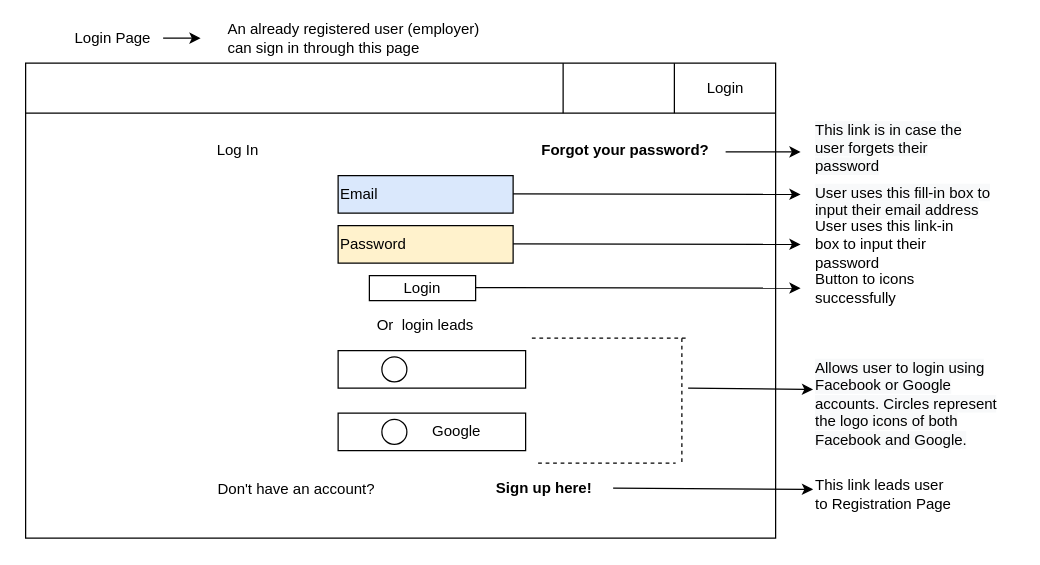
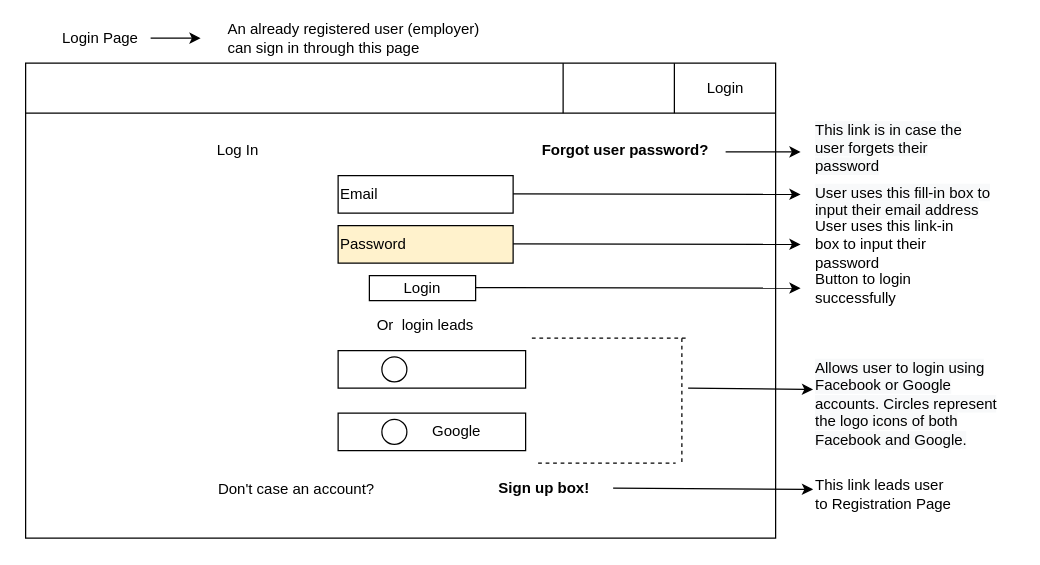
- <mxCell id="21" value="Login Page" style="text;html=1;strokeColor=none;fillColor=none;align=center;verticalAlign=middle;whiteSpace=wrap;rounded=0;" vertex="1" parent="1"><mxGeometry x="50" y="20" width="80" height="20" as="geometry" /></mxCell>
+ <mxCell id="21" value="Login Page" style="text;html=1;strokeColor=none;fillColor=none;align=center;verticalAlign=middle;whiteSpace=wrap;rounded=0;" vertex="1" parent="1"><mxGeometry x="40" y="20" width="80" height="20" as="geometry" /></mxCell>
- <mxCell id="10" value="&lt;b&gt;Forgot your password?&lt;/b&gt;" style="text;html=1;strokeColor=none;fillColor=none;align=center;verticalAlign=middle;whiteSpace=wrap;rounded=0;" vertex="1" parent="1"><mxGeometry x="430" y="110" width="140" height="20" as="geometry" /></mxCell>
+ <mxCell id="10" value="&lt;b&gt;Forgot user password?&lt;/b&gt;" style="text;html=1;strokeColor=none;fillColor=none;align=center;verticalAlign=middle;whiteSpace=wrap;rounded=0;" vertex="1" parent="1"><mxGeometry x="430" y="110" width="140" height="20" as="geometry" /></mxCell>
- <mxCell id="7" value="Email" style="rounded=0;whiteSpace=wrap;html=1;align=left;fillColor=#dae8fc;" vertex="1" parent="1"><mxGeometry x="270" y="140" width="140" height="30" as="geometry" /></mxCell>
+ <mxCell id="7" value="Email" style="rounded=0;whiteSpace=wrap;html=1;align=left;" vertex="1" parent="1"><mxGeometry x="270" y="140" width="140" height="30" as="geometry" /></mxCell>
- <mxCell id="27" value="Button to icons successfully" style="text;html=1;strokeColor=none;fillColor=none;align=left;verticalAlign=middle;whiteSpace=wrap;rounded=0;" vertex="1" parent="1"><mxGeometry x="650" y="220" width="90" height="20" as="geometry" /></mxCell>
+ <mxCell id="27" value="Button to login successfully" style="text;html=1;strokeColor=none;fillColor=none;align=left;verticalAlign=middle;whiteSpace=wrap;rounded=0;" vertex="1" parent="1"><mxGeometry x="650" y="220" width="90" height="20" as="geometry" /></mxCell>
- <mxCell id="19" value="&lt;b&gt;Sign up here!&lt;/b&gt;" style="text;html=1;strokeColor=none;fillColor=none;align=center;verticalAlign=middle;whiteSpace=wrap;rounded=0;" vertex="1" parent="1"><mxGeometry x="375" y="380" width="120" height="20" as="geometry" /></mxCell>
+ <mxCell id="19" value="&lt;b&gt;Sign up box!&lt;/b&gt;" style="text;html=1;strokeColor=none;fillColor=none;align=center;verticalAlign=middle;whiteSpace=wrap;rounded=0;" vertex="1" parent="1"><mxGeometry x="375" y="380" width="120" height="20" as="geometry" /></mxCell>
- <mxCell id="18" value="Don't have an account?&amp;nbsp;" style="text;html=1;strokeColor=none;fillColor=none;align=center;verticalAlign=middle;whiteSpace=wrap;rounded=0;" vertex="1" parent="1"><mxGeometry x="162" y="390" width="153" as="geometry" /></mxCell>
+ <mxCell id="18" value="Don't case an account?&amp;nbsp;" style="text;html=1;strokeColor=none;fillColor=none;align=center;verticalAlign=middle;whiteSpace=wrap;rounded=0;" vertex="1" parent="1"><mxGeometry x="162" y="390" width="153" as="geometry" /></mxCell>
